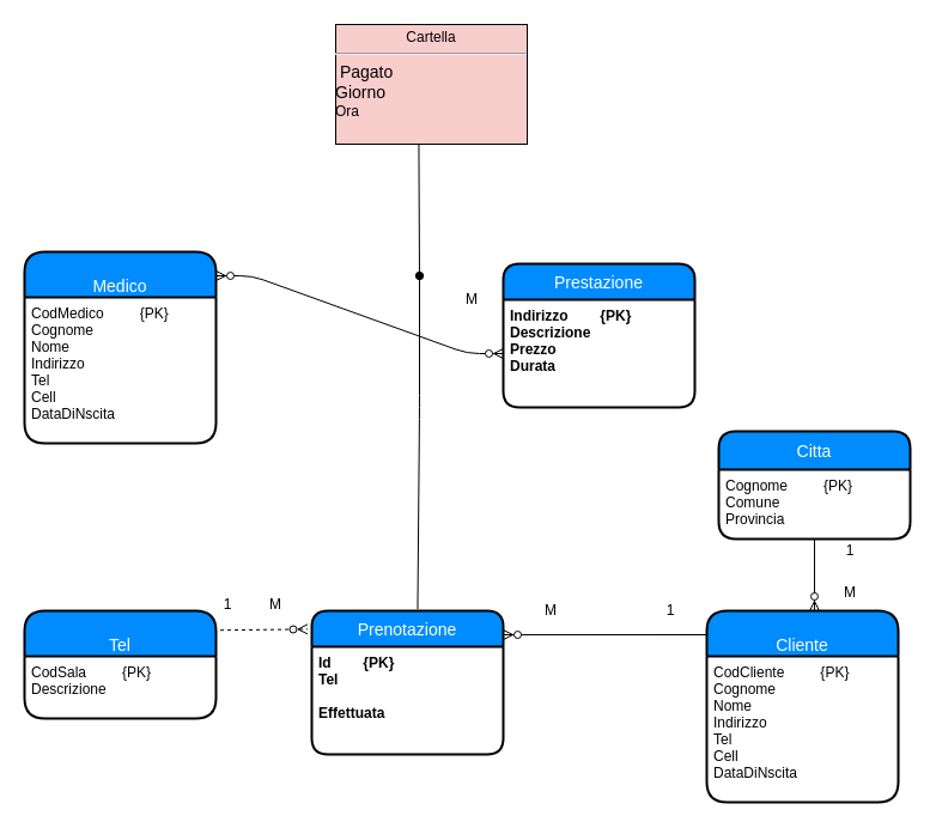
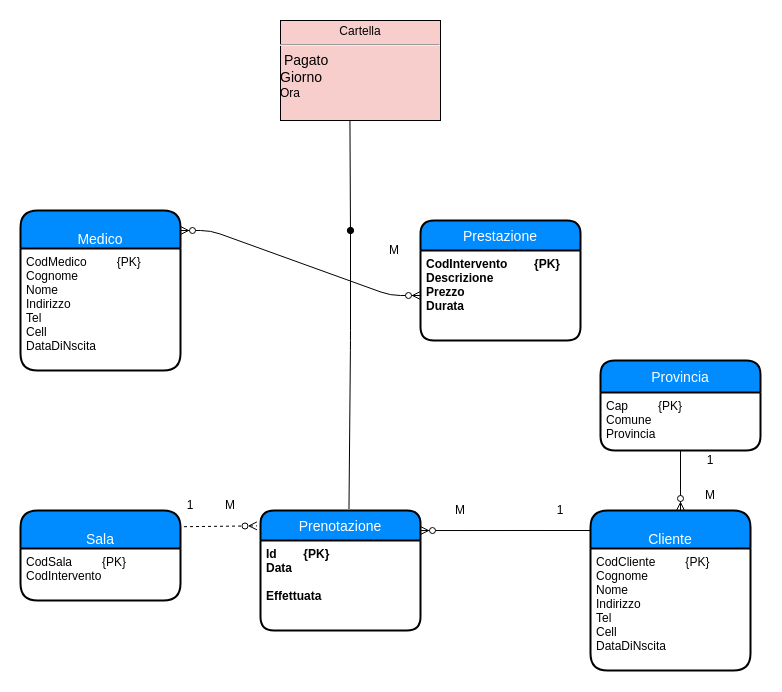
- <mxCell id="3" value="Indirizzo        {PK}&#10;Descrizione&#10;Prezzo&#10;Durata" style="align=left;strokeColor=none;fillColor=none;spacingLeft=4;fontSize=12;verticalAlign=top;resizable=0;rotatable=0;part=1;fontStyle=1" parent="2" vertex="1"><mxGeometry y="30" width="160" height="90" as="geometry" /></mxCell>
+ <mxCell id="3" value="CodIntervento        {PK}&#10;Descrizione&#10;Prezzo&#10;Durata" style="align=left;strokeColor=none;fillColor=none;spacingLeft=4;fontSize=12;verticalAlign=top;resizable=0;rotatable=0;part=1;fontStyle=1" parent="2" vertex="1"><mxGeometry y="30" width="160" height="90" as="geometry" /></mxCell>
- <mxCell id="8" value="Citta" style="swimlane;childLayout=stackLayout;horizontal=1;startSize=32;horizontalStack=0;fillColor=#008cff;fontColor=#FFFFFF;rounded=1;fontSize=14;fontStyle=0;strokeWidth=2;resizeParent=0;resizeLast=1;shadow=0;dashed=0;align=center;" parent="1" vertex="1"><mxGeometry x="600" y="360" width="160" height="90" as="geometry" /></mxCell>
+ <mxCell id="8" value="Provincia" style="swimlane;childLayout=stackLayout;horizontal=1;startSize=32;horizontalStack=0;fillColor=#008cff;fontColor=#FFFFFF;rounded=1;fontSize=14;fontStyle=0;strokeWidth=2;resizeParent=0;resizeLast=1;shadow=0;dashed=0;align=center;" parent="1" vertex="1"><mxGeometry x="600" y="360" width="160" height="90" as="geometry" /></mxCell>
- <mxCell id="9" value="Cognome         {PK}&#10;Comune&#10;Provincia" style="align=left;strokeColor=none;fillColor=none;spacingLeft=4;fontSize=12;verticalAlign=top;resizable=0;rotatable=0;part=1;fontStyle=0" parent="8" vertex="1"><mxGeometry y="32" width="160" height="58" as="geometry" /></mxCell>
+ <mxCell id="9" value="Cap         {PK}&#10;Comune&#10;Provincia" style="align=left;strokeColor=none;fillColor=none;spacingLeft=4;fontSize=12;verticalAlign=top;resizable=0;rotatable=0;part=1;fontStyle=0" parent="8" vertex="1"><mxGeometry y="32" width="160" height="58" as="geometry" /></mxCell>
- <mxCell id="18" value="&#10;Tel" style="swimlane;childLayout=stackLayout;horizontal=1;startSize=38;horizontalStack=0;fillColor=#008cff;fontColor=#FFFFFF;rounded=1;fontSize=14;fontStyle=0;strokeWidth=2;resizeParent=0;resizeLast=1;shadow=0;dashed=0;align=center;" parent="1" vertex="1"><mxGeometry x="20" y="510" width="160" height="90" as="geometry" /></mxCell>
+ <mxCell id="18" value="&#10;Sala" style="swimlane;childLayout=stackLayout;horizontal=1;startSize=38;horizontalStack=0;fillColor=#008cff;fontColor=#FFFFFF;rounded=1;fontSize=14;fontStyle=0;strokeWidth=2;resizeParent=0;resizeLast=1;shadow=0;dashed=0;align=center;" parent="1" vertex="1"><mxGeometry x="20" y="510" width="160" height="90" as="geometry" /></mxCell>
- <mxCell id="22" value="Id        {PK}&#10;Tel&#10;&#10;Effettuata" style="align=left;strokeColor=none;fillColor=none;spacingLeft=4;fontSize=12;verticalAlign=top;resizable=0;rotatable=0;part=1;fontStyle=1" parent="21" vertex="1"><mxGeometry y="30" width="160" height="90" as="geometry" /></mxCell>
+ <mxCell id="22" value="Id        {PK}&#10;Data&#10;&#10;Effettuata" style="align=left;strokeColor=none;fillColor=none;spacingLeft=4;fontSize=12;verticalAlign=top;resizable=0;rotatable=0;part=1;fontStyle=1" parent="21" vertex="1"><mxGeometry y="30" width="160" height="90" as="geometry" /></mxCell>
- <mxCell id="19" value="CodSala         {PK}&#10;Descrizione&#10;&#10;" style="align=left;strokeColor=none;fillColor=none;spacingLeft=4;fontSize=12;verticalAlign=top;resizable=0;rotatable=0;part=1;fontStyle=0" parent="18" vertex="1"><mxGeometry y="38" width="160" height="52" as="geometry" /></mxCell>
+ <mxCell id="19" value="CodSala         {PK}&#10;CodIntervento&#10;&#10;" style="align=left;strokeColor=none;fillColor=none;spacingLeft=4;fontSize=12;verticalAlign=top;resizable=0;rotatable=0;part=1;fontStyle=0" parent="18" vertex="1"><mxGeometry y="38" width="160" height="52" as="geometry" /></mxCell>
